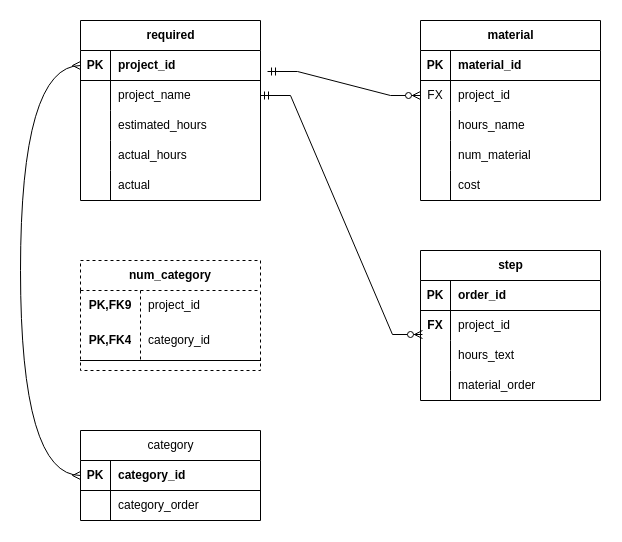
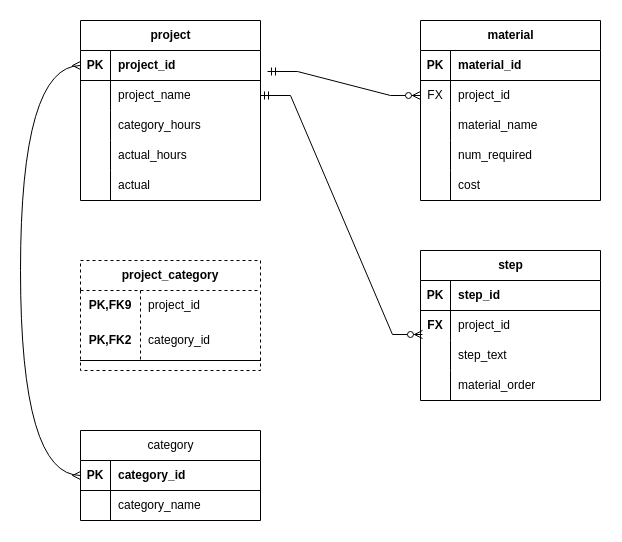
- <mxCell id="2" value="required" style="shape=table;startSize=30;container=1;collapsible=1;childLayout=tableLayout;fixedRows=1;rowLines=0;fontStyle=1;align=center;resizeLast=1;html=1;" vertex="1" parent="1"><mxGeometry x="80" y="20" width="180" height="180" as="geometry" /></mxCell>
+ <mxCell id="2" value="project" style="shape=table;startSize=30;container=1;collapsible=1;childLayout=tableLayout;fixedRows=1;rowLines=0;fontStyle=1;align=center;resizeLast=1;html=1;" vertex="1" parent="1"><mxGeometry x="80" y="20" width="180" height="180" as="geometry" /></mxCell>
- <mxCell id="11" value="estimated_hours" style="shape=partialRectangle;connectable=0;fillColor=none;top=0;left=0;bottom=0;right=0;align=left;spacingLeft=6;overflow=hidden;whiteSpace=wrap;html=1;" vertex="1" parent="9"><mxGeometry x="30" width="150" height="30" as="geometry"><mxRectangle width="150" height="30" as="alternateBounds" /></mxGeometry></mxCell>
+ <mxCell id="11" value="category_hours" style="shape=partialRectangle;connectable=0;fillColor=none;top=0;left=0;bottom=0;right=0;align=left;spacingLeft=6;overflow=hidden;whiteSpace=wrap;html=1;" vertex="1" parent="9"><mxGeometry x="30" width="150" height="30" as="geometry"><mxRectangle width="150" height="30" as="alternateBounds" /></mxGeometry></mxCell>
- <mxCell id="27" value="hours_name" style="shape=partialRectangle;connectable=0;fillColor=none;top=0;left=0;bottom=0;right=0;align=left;spacingLeft=6;overflow=hidden;whiteSpace=wrap;html=1;" vertex="1" parent="25"><mxGeometry x="30" width="150" height="30" as="geometry"><mxRectangle width="150" height="30" as="alternateBounds" /></mxGeometry></mxCell>
+ <mxCell id="27" value="material_name" style="shape=partialRectangle;connectable=0;fillColor=none;top=0;left=0;bottom=0;right=0;align=left;spacingLeft=6;overflow=hidden;whiteSpace=wrap;html=1;" vertex="1" parent="25"><mxGeometry x="30" width="150" height="30" as="geometry"><mxRectangle width="150" height="30" as="alternateBounds" /></mxGeometry></mxCell>
- <mxCell id="30" value="num_material" style="shape=partialRectangle;connectable=0;fillColor=none;top=0;left=0;bottom=0;right=0;align=left;spacingLeft=6;overflow=hidden;whiteSpace=wrap;html=1;" vertex="1" parent="28"><mxGeometry x="30" width="150" height="30" as="geometry"><mxRectangle width="150" height="30" as="alternateBounds" /></mxGeometry></mxCell>
+ <mxCell id="30" value="num_required" style="shape=partialRectangle;connectable=0;fillColor=none;top=0;left=0;bottom=0;right=0;align=left;spacingLeft=6;overflow=hidden;whiteSpace=wrap;html=1;" vertex="1" parent="28"><mxGeometry x="30" width="150" height="30" as="geometry"><mxRectangle width="150" height="30" as="alternateBounds" /></mxGeometry></mxCell>
- <mxCell id="54" value="num_category" style="shape=table;startSize=30;container=1;collapsible=1;childLayout=tableLayout;fixedRows=1;rowLines=0;fontStyle=1;align=center;resizeLast=1;html=1;whiteSpace=wrap;dashed=1;" vertex="1" parent="1"><mxGeometry x="80" y="260" width="180" height="110" as="geometry" /></mxCell>
+ <mxCell id="54" value="project_category" style="shape=table;startSize=30;container=1;collapsible=1;childLayout=tableLayout;fixedRows=1;rowLines=0;fontStyle=1;align=center;resizeLast=1;html=1;whiteSpace=wrap;dashed=1;" vertex="1" parent="1"><mxGeometry x="80" y="260" width="180" height="110" as="geometry" /></mxCell>
- <mxCell id="37" value="order_id" style="shape=partialRectangle;connectable=0;fillColor=none;top=0;left=0;bottom=0;right=0;align=left;spacingLeft=6;fontStyle=1;overflow=hidden;whiteSpace=wrap;html=1;" vertex="1" parent="35"><mxGeometry x="30" width="150" height="30" as="geometry"><mxRectangle width="150" height="30" as="alternateBounds" /></mxGeometry></mxCell>
+ <mxCell id="37" value="step_id" style="shape=partialRectangle;connectable=0;fillColor=none;top=0;left=0;bottom=0;right=0;align=left;spacingLeft=6;fontStyle=1;overflow=hidden;whiteSpace=wrap;html=1;" vertex="1" parent="35"><mxGeometry x="30" width="150" height="30" as="geometry"><mxRectangle width="150" height="30" as="alternateBounds" /></mxGeometry></mxCell>
- <mxCell id="59" value="PK,FK4" style="shape=partialRectangle;connectable=0;fillColor=none;top=0;left=0;bottom=0;right=0;fontStyle=1;overflow=hidden;html=1;whiteSpace=wrap;" vertex="1" parent="58"><mxGeometry width="60" height="40" as="geometry"><mxRectangle width="60" height="40" as="alternateBounds" /></mxGeometry></mxCell>
+ <mxCell id="59" value="PK,FK2" style="shape=partialRectangle;connectable=0;fillColor=none;top=0;left=0;bottom=0;right=0;fontStyle=1;overflow=hidden;html=1;whiteSpace=wrap;" vertex="1" parent="58"><mxGeometry width="60" height="40" as="geometry"><mxRectangle width="60" height="40" as="alternateBounds" /></mxGeometry></mxCell>
- <mxCell id="43" value="hours_text" style="shape=partialRectangle;connectable=0;fillColor=none;top=0;left=0;bottom=0;right=0;align=left;spacingLeft=6;overflow=hidden;whiteSpace=wrap;html=1;" vertex="1" parent="41"><mxGeometry x="30" width="150" height="30" as="geometry"><mxRectangle width="150" height="30" as="alternateBounds" /></mxGeometry></mxCell>
+ <mxCell id="43" value="step_text" style="shape=partialRectangle;connectable=0;fillColor=none;top=0;left=0;bottom=0;right=0;align=left;spacingLeft=6;overflow=hidden;whiteSpace=wrap;html=1;" vertex="1" parent="41"><mxGeometry x="30" width="150" height="30" as="geometry"><mxRectangle width="150" height="30" as="alternateBounds" /></mxGeometry></mxCell>
- <mxCell id="53" value="category_order" style="shape=partialRectangle;connectable=0;fillColor=none;top=0;left=0;bottom=0;right=0;align=left;spacingLeft=6;overflow=hidden;whiteSpace=wrap;html=1;" vertex="1" parent="51"><mxGeometry x="30" width="150" height="30" as="geometry"><mxRectangle width="150" height="30" as="alternateBounds" /></mxGeometry></mxCell>
+ <mxCell id="53" value="category_name" style="shape=partialRectangle;connectable=0;fillColor=none;top=0;left=0;bottom=0;right=0;align=left;spacingLeft=6;overflow=hidden;whiteSpace=wrap;html=1;" vertex="1" parent="51"><mxGeometry x="30" width="150" height="30" as="geometry"><mxRectangle width="150" height="30" as="alternateBounds" /></mxGeometry></mxCell>
